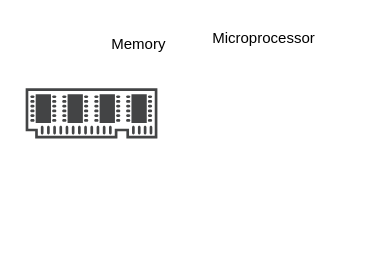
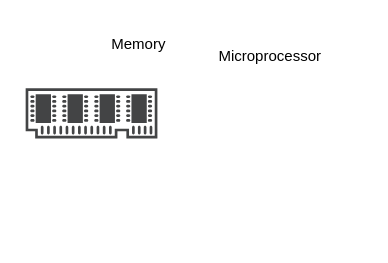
- <mxCell id="3" value="Microprocessor" style="text;html=1;align=center;verticalAlign=middle;resizable=0;points=[];autosize=1;strokeColor=none;fillColor=none;" vertex="1" parent="1"><mxGeometry x="155" y="15" width="110" height="30" as="geometry" /></mxCell>
+ <mxCell id="3" value="Microprocessor" style="text;html=1;align=center;verticalAlign=middle;resizable=0;points=[];autosize=1;strokeColor=none;fillColor=none;" vertex="1" parent="1"><mxGeometry x="160" y="30" width="110" height="30" as="geometry" /></mxCell>
